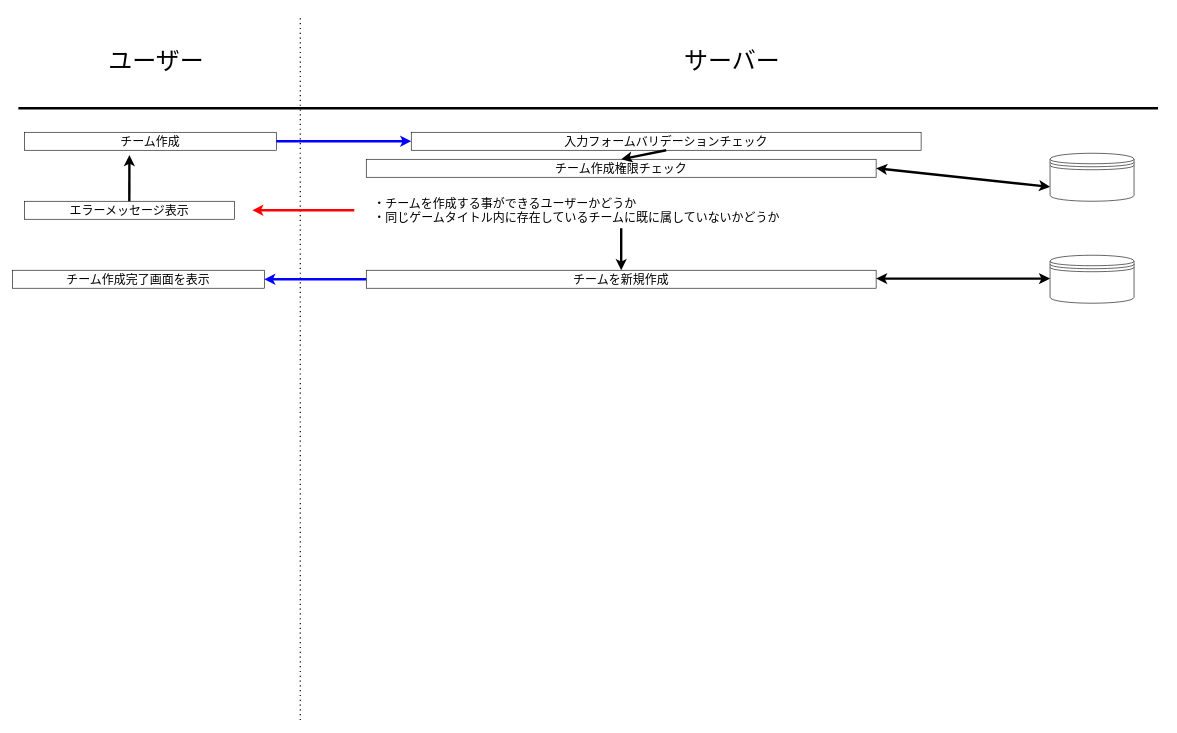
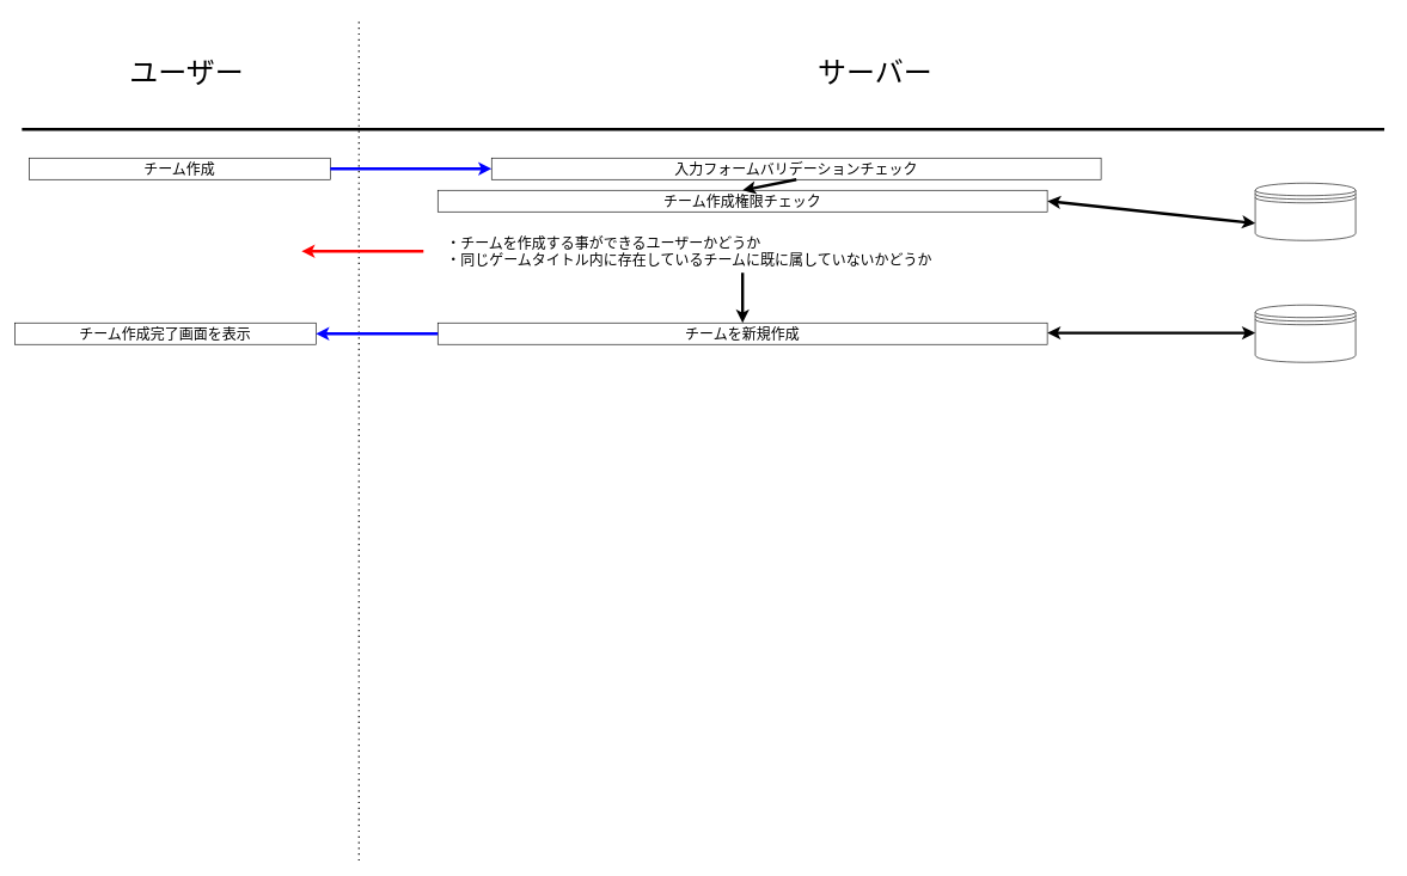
- <mxCell id="16" value="" style="endArrow=classic;html=1;rounded=0;fontSize=20;fontColor=#000000;strokeColor=#000000;strokeWidth=4;exitX=0.5;exitY=0;exitDx=0;exitDy=0;entryX=0.417;entryY=1.267;entryDx=0;entryDy=0;entryPerimeter=0;" edge="1" parent="1" source="15" target="6"><mxGeometry width="50" height="50" relative="1" as="geometry"><mxPoint x="810" y="590" as="sourcePoint" /><mxPoint x="860" y="540" as="targetPoint" /></mxGeometry></mxCell>
- <mxCell id="15" value="エラーメッセージ表示" style="rounded=0;whiteSpace=wrap;html=1;fontSize=20;" vertex="1" parent="1"><mxGeometry x="40" y="335" width="350" height="30" as="geometry" /></mxCell>
